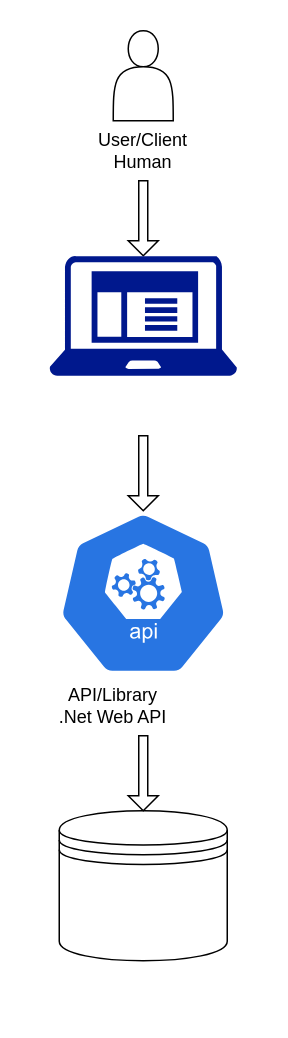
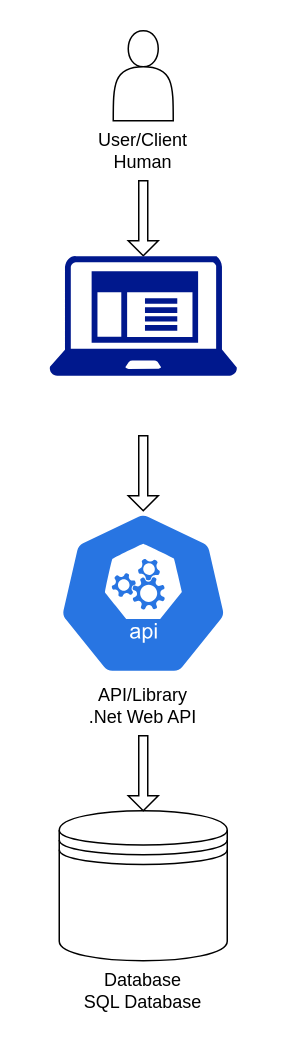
- <mxCell id="10" value="&lt;div&gt;API/Library&lt;/div&gt;&lt;div&gt;.Net Web API&lt;br&gt;&lt;/div&gt;" style="text;html=1;strokeColor=none;fillColor=none;align=center;verticalAlign=middle;whiteSpace=wrap;rounded=0;" parent="1" vertex="1"><mxGeometry x="30" y="460" width="90" height="20" as="geometry" /></mxCell>
+ <mxCell id="10" value="&lt;div&gt;API/Library&lt;/div&gt;&lt;div&gt;.Net Web API&lt;br&gt;&lt;/div&gt;" style="text;html=1;strokeColor=none;fillColor=none;align=center;verticalAlign=middle;whiteSpace=wrap;rounded=0;" parent="1" vertex="1"><mxGeometry x="50" y="460" width="90" height="20" as="geometry" /></mxCell>
+ <mxCell id="11" value="Database&lt;br&gt;SQL Database" style="text;html=1;strokeColor=none;fillColor=none;align=center;verticalAlign=middle;whiteSpace=wrap;rounded=0;" parent="1" vertex="1"><mxGeometry x="50" y="650" width="90" height="20" as="geometry" /></mxCell>
